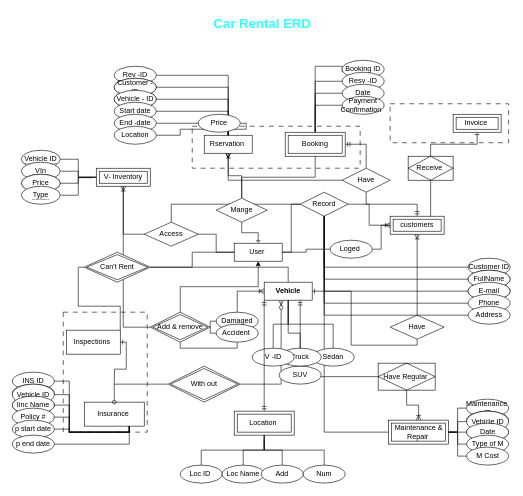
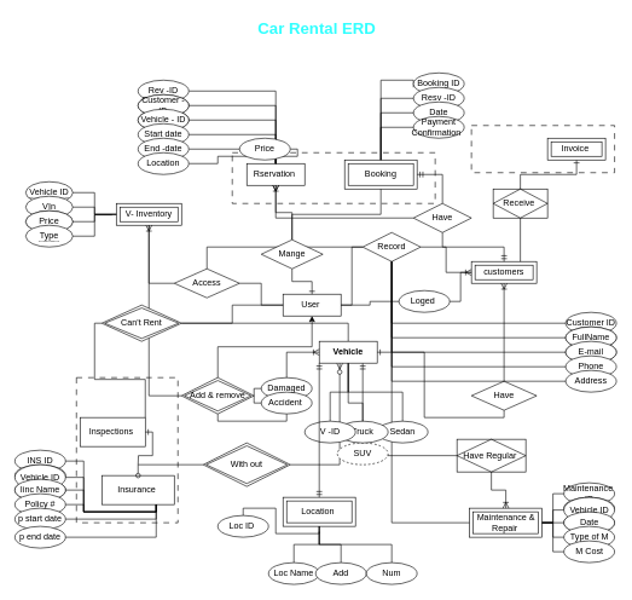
- <mxCell id="93" value="Inspections&amp;nbsp;" style="whiteSpace=wrap;html=1;align=center;" parent="1" vertex="1"><mxGeometry x="110" y="550" width="90" height="40" as="geometry" /></mxCell>
+ <mxCell id="93" value="Inspections&amp;nbsp;" style="whiteSpace=wrap;html=1;align=center;" parent="1" vertex="1"><mxGeometry x="110" y="575" width="90" height="40" as="geometry" /></mxCell>
- <mxCell id="6" value="SUV" style="ellipse;whiteSpace=wrap;html=1;align=center;" parent="1" vertex="1"><mxGeometry x="465" y="610" width="70" height="30" as="geometry" /></mxCell>
+ <mxCell id="6" value="SUV" style="ellipse;whiteSpace=wrap;html=1;align=center;dashed=1;" parent="1" vertex="1"><mxGeometry x="465" y="610" width="70" height="30" as="geometry" /></mxCell>
- <mxCell id="91" value="Insurance&amp;nbsp;" style="whiteSpace=wrap;html=1;align=center;" parent="1" vertex="1"><mxGeometry x="140" y="670" width="100" height="40" as="geometry" /></mxCell>
+ <mxCell id="91" value="Insurance&amp;nbsp;" style="whiteSpace=wrap;html=1;align=center;" parent="1" vertex="1"><mxGeometry x="140" y="655" width="100" height="40" as="geometry" /></mxCell>
- <mxCell id="140" value="Loc ID&amp;nbsp;" style="ellipse;whiteSpace=wrap;html=1;align=center;" vertex="1" parent="1"><mxGeometry x="300" y="775" width="70" height="30" as="geometry" /></mxCell>
+ <mxCell id="140" value="Loc ID&amp;nbsp;" style="ellipse;whiteSpace=wrap;html=1;align=center;" vertex="1" parent="1"><mxGeometry x="300" y="710" width="70" height="30" as="geometry" /></mxCell>
